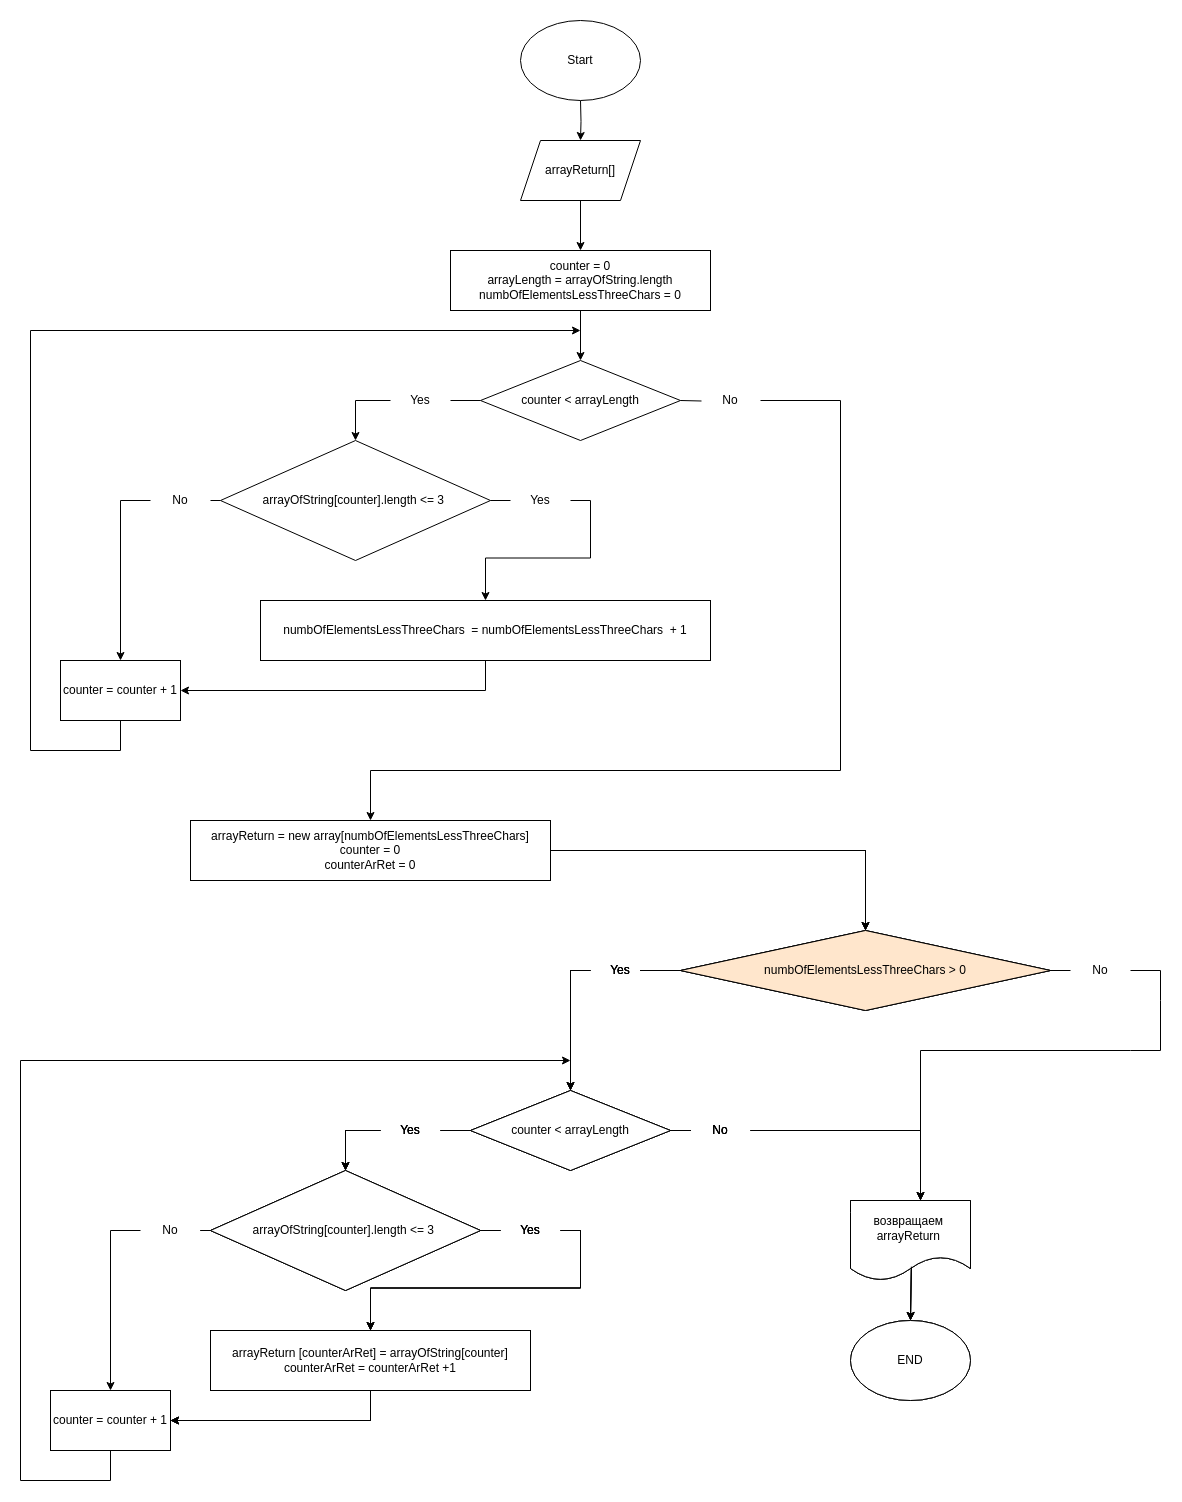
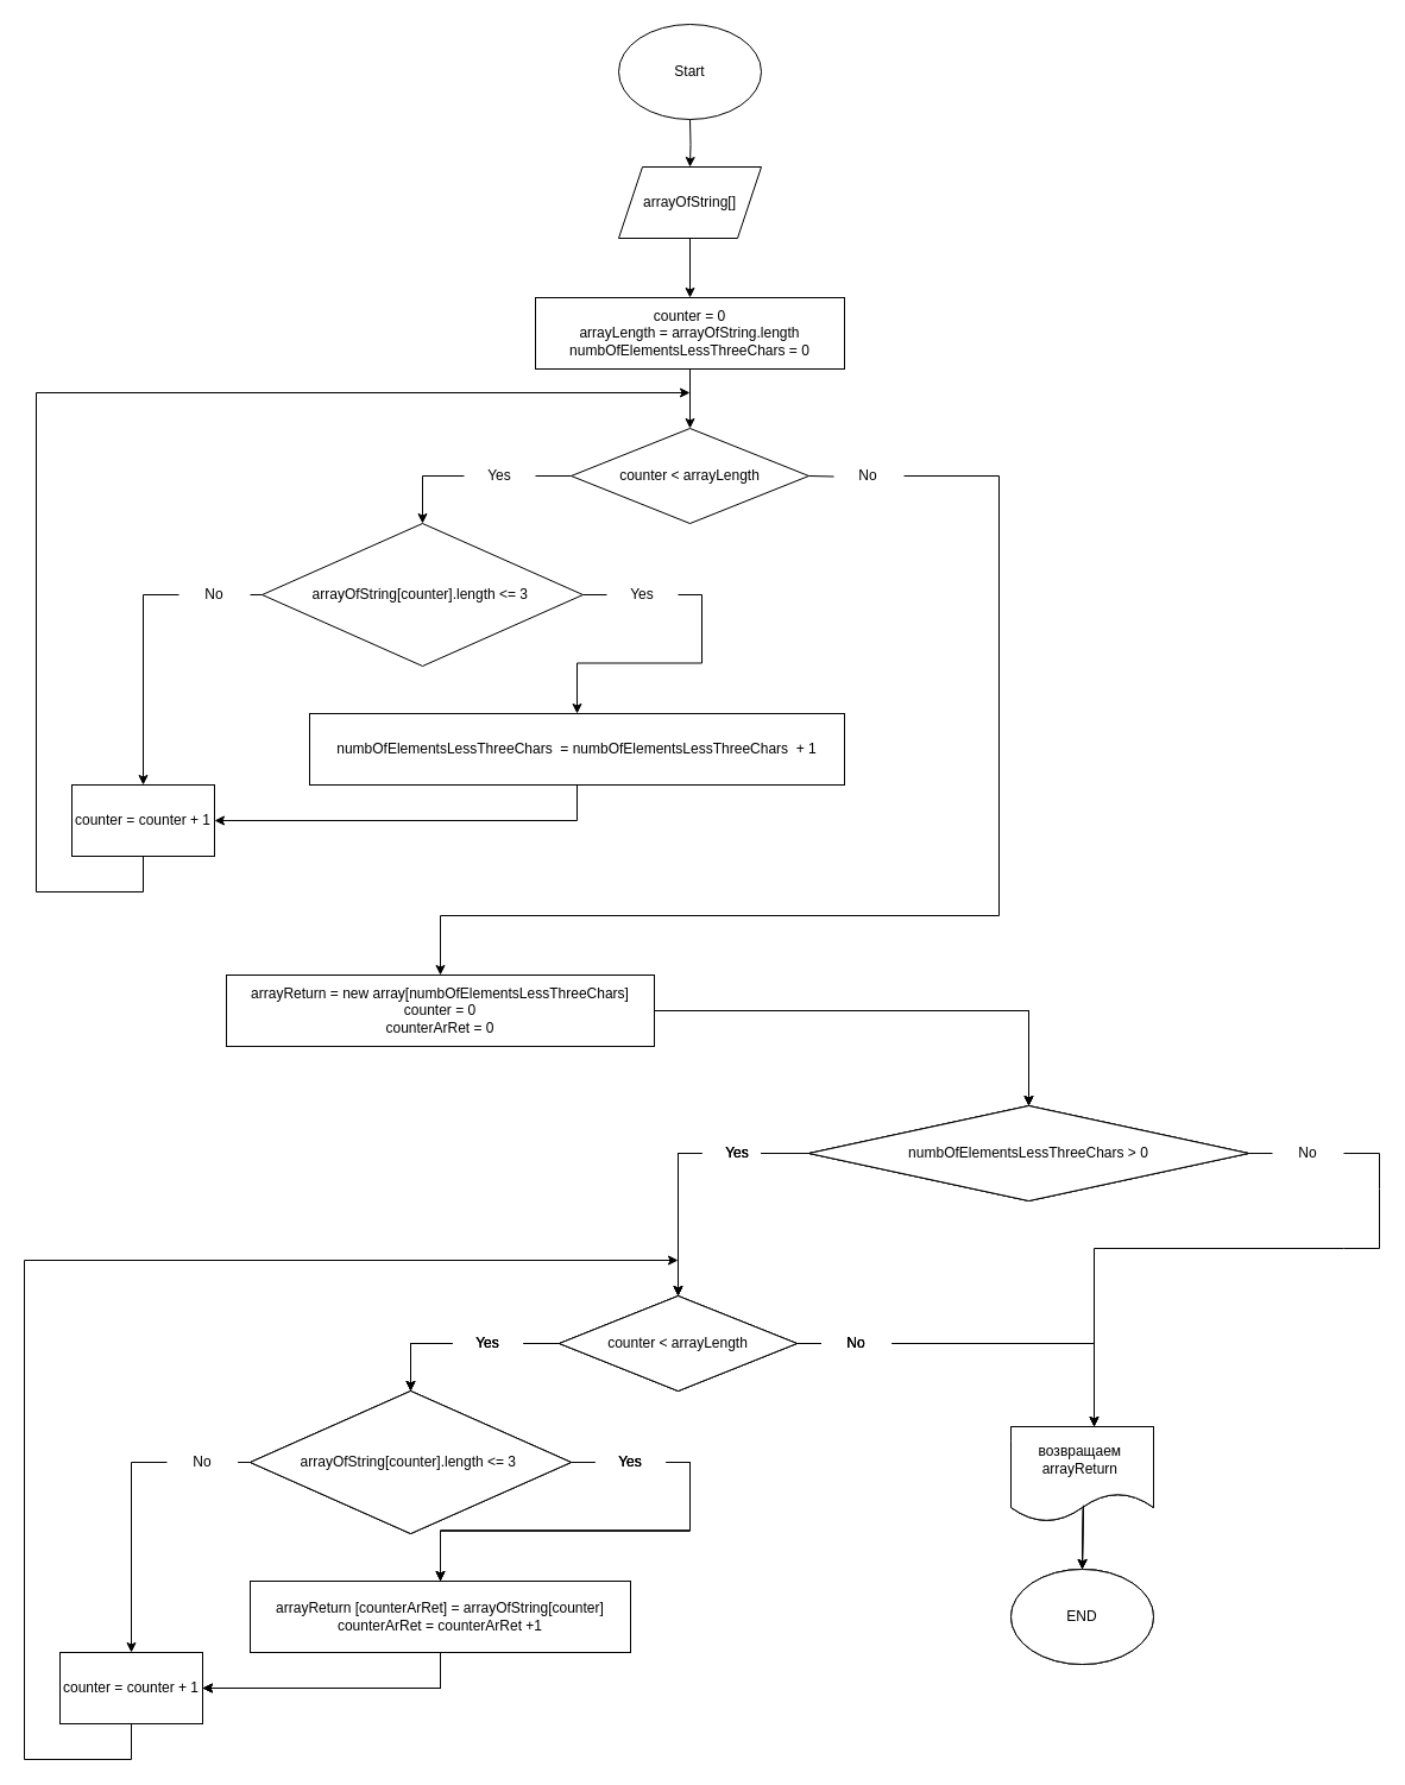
- <mxCell id="4" value="arrayReturn[]" style="shape=parallelogram;perimeter=parallelogramPerimeter;whiteSpace=wrap;html=1;fixedSize=1;" parent="1" vertex="1"><mxGeometry x="520" y="140" width="120" height="60" as="geometry" /></mxCell>
+ <mxCell id="4" value="arrayOfString[]" style="shape=parallelogram;perimeter=parallelogramPerimeter;whiteSpace=wrap;html=1;fixedSize=1;" parent="1" vertex="1"><mxGeometry x="520" y="140" width="120" height="60" as="geometry" /></mxCell>
- <mxCell id="77" value="numbOfElementsLessThreeChars &amp;gt; 0" style="rhombus;whiteSpace=wrap;html=1;fillColor=#ffe6cc;" parent="1" vertex="1"><mxGeometry x="680" y="930" width="370" height="80" as="geometry" /></mxCell>
+ <mxCell id="77" value="numbOfElementsLessThreeChars &amp;gt; 0" style="rhombus;whiteSpace=wrap;html=1;" parent="1" vertex="1"><mxGeometry x="680" y="930" width="370" height="80" as="geometry" /></mxCell>
